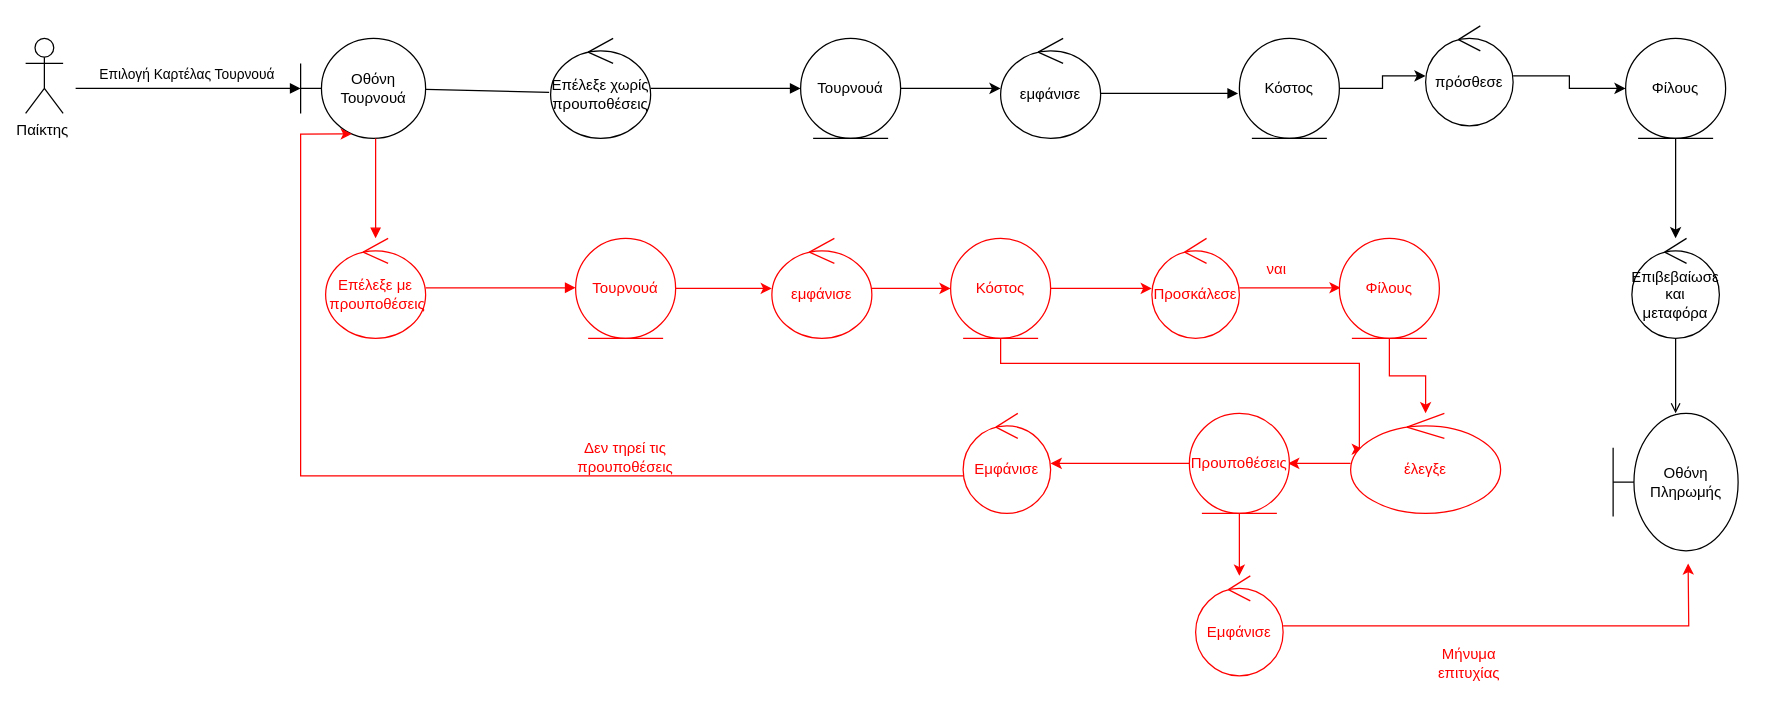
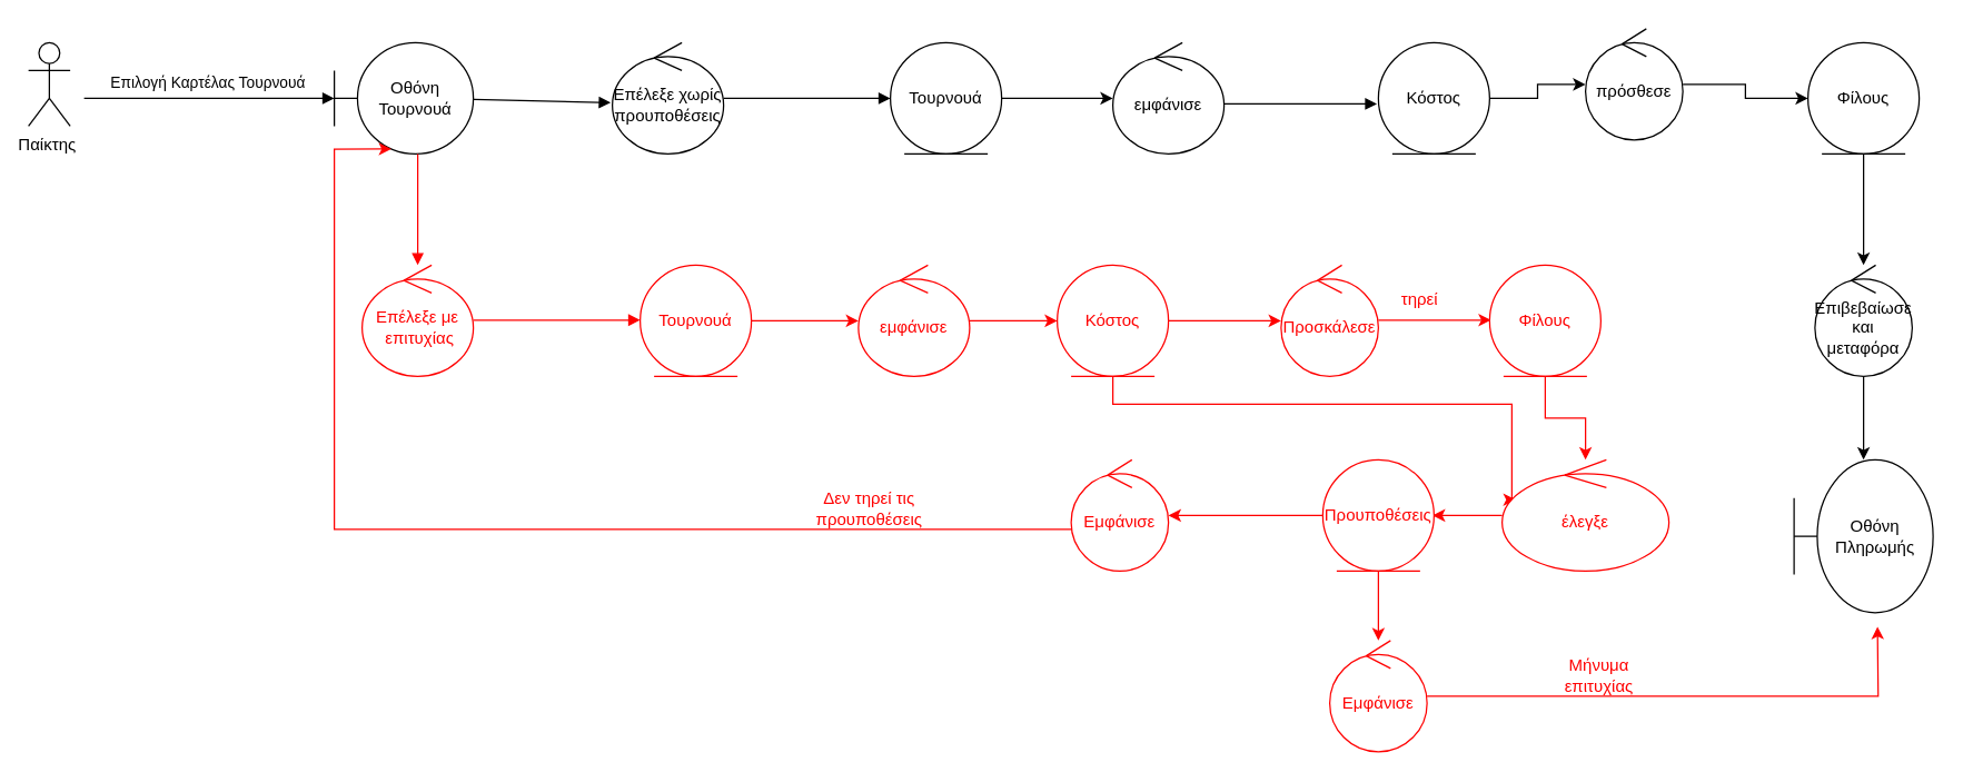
- <mxCell id="5" value="" style="html=1;verticalAlign=bottom;endArrow=none;rounded=0;exitX=0.999;exitY=0.511;exitDx=0;exitDy=0;exitPerimeter=0;entryX=-0.015;entryY=0.539;entryDx=0;entryDy=0;entryPerimeter=0;" parent="1" source="4" edge="1" target="11"><mxGeometry width="80" relative="1" as="geometry"><mxPoint x="225" y="99.5" as="sourcePoint" /><mxPoint x="460" y="-30" as="targetPoint" /></mxGeometry></mxCell>
+ <mxCell id="5" value="" style="html=1;verticalAlign=bottom;endArrow=block;rounded=0;exitX=0.999;exitY=0.511;exitDx=0;exitDy=0;exitPerimeter=0;entryX=-0.015;entryY=0.539;entryDx=0;entryDy=0;entryPerimeter=0;" parent="1" source="4" edge="1" target="11"><mxGeometry width="80" relative="1" as="geometry"><mxPoint x="225" y="99.5" as="sourcePoint" /><mxPoint x="460" y="-30" as="targetPoint" /></mxGeometry></mxCell>
- <mxCell id="33" value="ναι" style="text;html=1;strokeColor=none;fillColor=none;align=center;verticalAlign=middle;whiteSpace=wrap;rounded=0;fontColor=#FF0000;" vertex="1" parent="1"><mxGeometry x="991" y="200" width="60" height="30" as="geometry" /></mxCell>
+ <mxCell id="33" value="τηρεί" style="text;html=1;strokeColor=none;fillColor=none;align=center;verticalAlign=middle;whiteSpace=wrap;rounded=0;fontColor=#FF0000;" vertex="1" parent="1"><mxGeometry x="991" y="200" width="60" height="30" as="geometry" /></mxCell>
- <mxCell id="22" value="Επέλεξε με&lt;br&gt;&amp;nbsp;προυποθέσεις" style="ellipse;shape=umlControl;whiteSpace=wrap;html=1;strokeColor=#FF0000;fontColor=#FF0000;" vertex="1" parent="1"><mxGeometry x="260" y="190" width="80" height="80" as="geometry" /></mxCell>
+ <mxCell id="22" value="Επέλεξε με&lt;br&gt;&amp;nbsp;επιτυχίας" style="ellipse;shape=umlControl;whiteSpace=wrap;html=1;strokeColor=#FF0000;fontColor=#FF0000;" vertex="1" parent="1"><mxGeometry x="260" y="190" width="80" height="80" as="geometry" /></mxCell>
- <mxCell id="19" value="" style="edgeStyle=orthogonalEdgeStyle;rounded=0;orthogonalLoop=1;jettySize=auto;html=1;endArrow=open;" edge="1" parent="1" source="20" target="10"><mxGeometry relative="1" as="geometry" /></mxCell>
+ <mxCell id="19" value="" style="edgeStyle=orthogonalEdgeStyle;rounded=0;orthogonalLoop=1;jettySize=auto;html=1;" edge="1" parent="1" source="20" target="10"><mxGeometry relative="1" as="geometry" /></mxCell>
- <mxCell id="46" value="Δεν τηρεί τις προυποθέσεις" style="text;html=1;strokeColor=none;fillColor=none;align=center;verticalAlign=middle;whiteSpace=wrap;rounded=0;fontColor=#FF0000;" vertex="1" parent="1"><mxGeometry x="470" y="350" width="60" height="30" as="geometry" /></mxCell>
+ <mxCell id="46" value="Δεν τηρεί τις προυποθέσεις" style="text;html=1;strokeColor=none;fillColor=none;align=center;verticalAlign=middle;whiteSpace=wrap;rounded=0;fontColor=#FF0000;" vertex="1" parent="1"><mxGeometry x="595" y="350" width="60" height="30" as="geometry" /></mxCell>
- <mxCell id="43" value="Μήνυμα επιτυχίας" style="text;html=1;strokeColor=none;fillColor=none;align=center;verticalAlign=middle;whiteSpace=wrap;rounded=0;fontColor=#FF0000;" vertex="1" parent="1"><mxGeometry x="1145" y="515" width="60" height="30" as="geometry" /></mxCell>
+ <mxCell id="43" value="Μήνυμα επιτυχίας" style="text;html=1;strokeColor=none;fillColor=none;align=center;verticalAlign=middle;whiteSpace=wrap;rounded=0;fontColor=#FF0000;" vertex="1" parent="1"><mxGeometry x="1120" y="470" width="60" height="30" as="geometry" /></mxCell>
